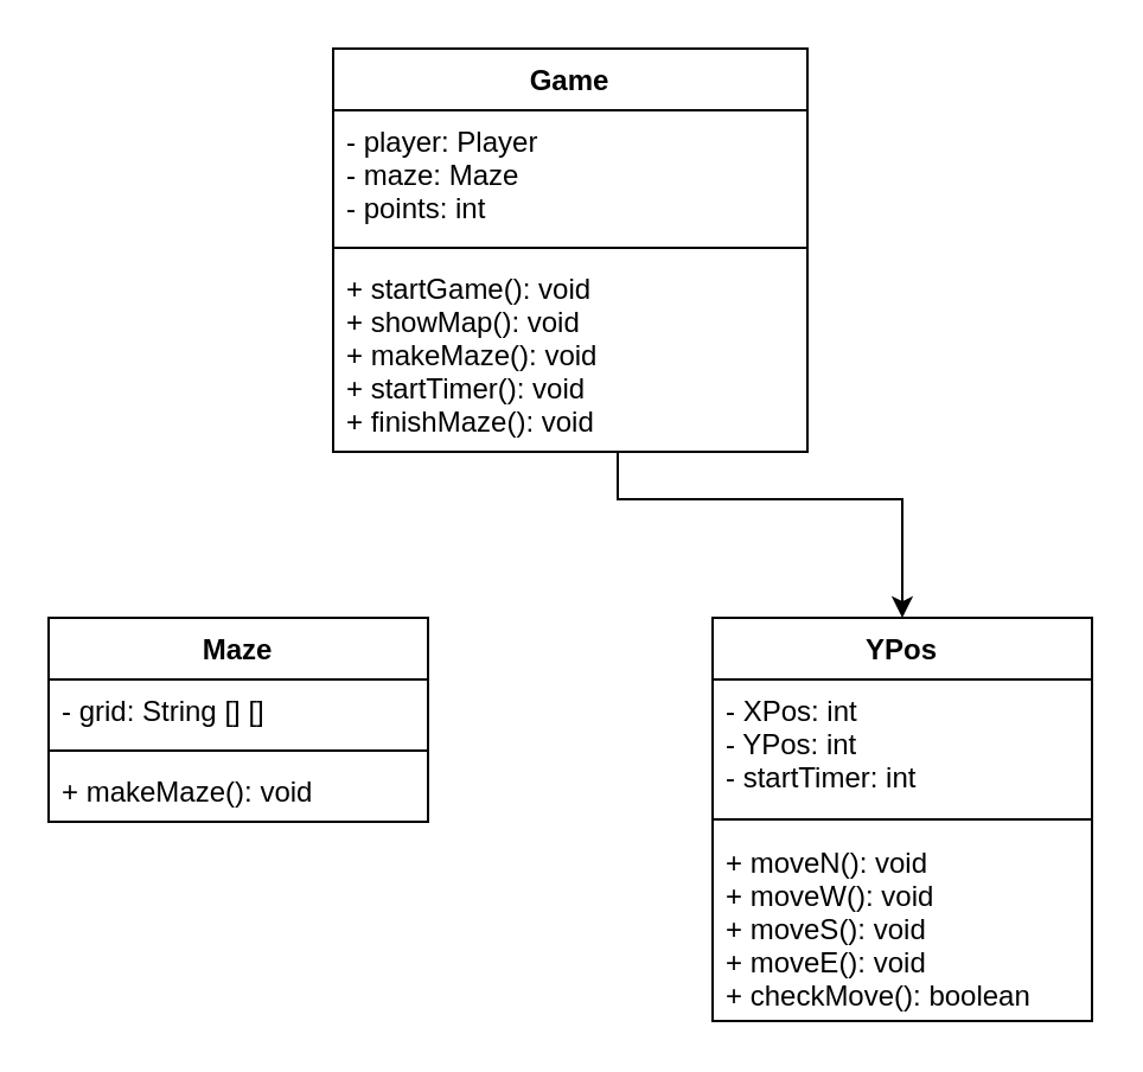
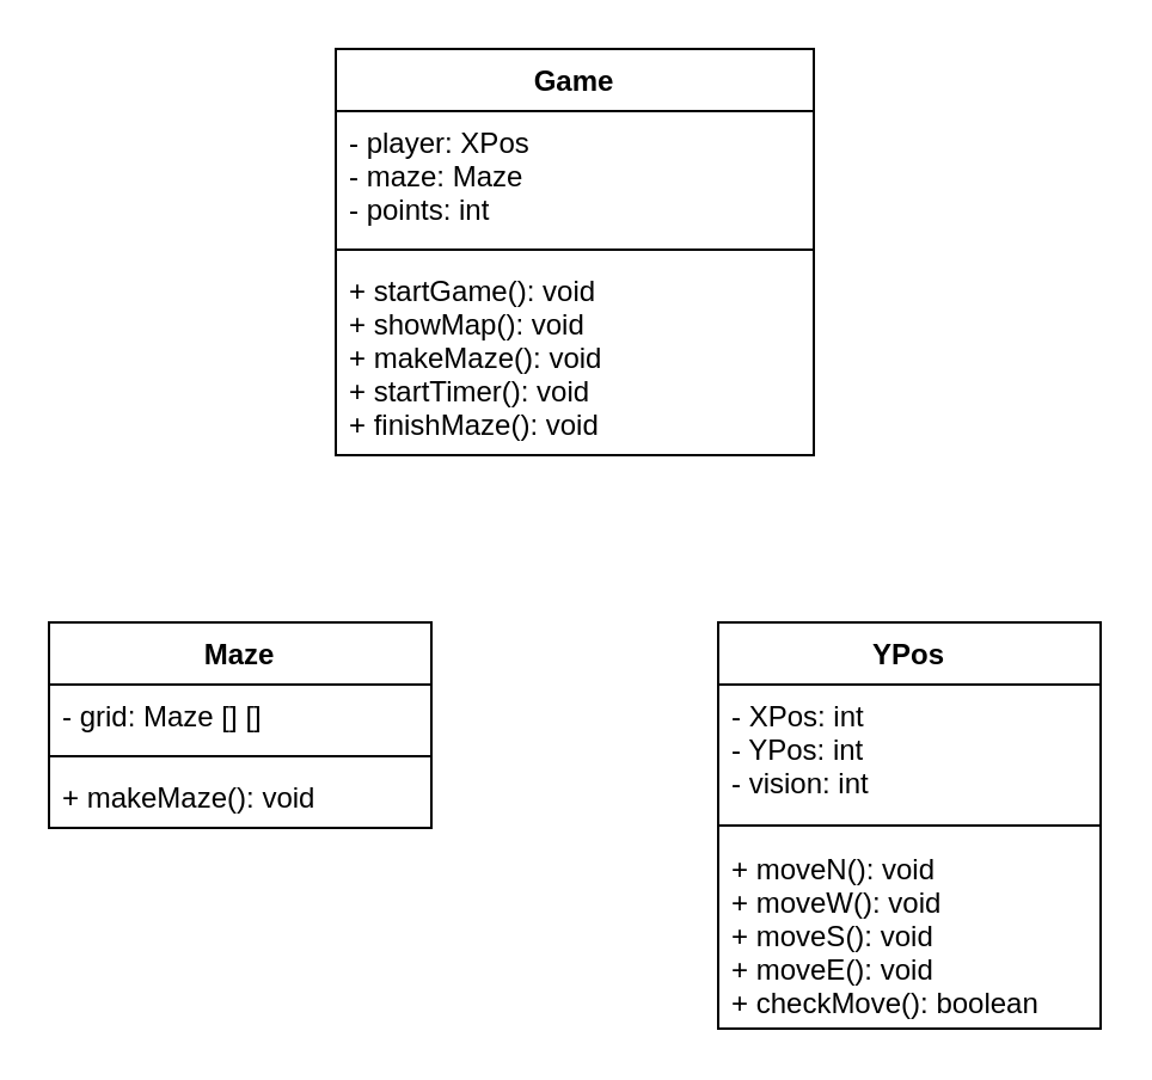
- <mxCell id="12" value="- player: Player&#10;- maze: Maze&#10;- points: int" style="text;strokeColor=none;fillColor=none;align=left;verticalAlign=top;spacingLeft=4;spacingRight=4;overflow=hidden;rotatable=0;points=[[0,0.5],[1,0.5]];portConstraint=eastwest;" parent="11" vertex="1"><mxGeometry y="26" width="200" height="54" as="geometry" /></mxCell>
+ <mxCell id="12" value="- player: XPos&#10;- maze: Maze&#10;- points: int" style="text;strokeColor=none;fillColor=none;align=left;verticalAlign=top;spacingLeft=4;spacingRight=4;overflow=hidden;rotatable=0;points=[[0,0.5],[1,0.5]];portConstraint=eastwest;" parent="11" vertex="1"><mxGeometry y="26" width="200" height="54" as="geometry" /></mxCell>
- <mxCell id="10" style="edgeStyle=orthogonalEdgeStyle;rounded=0;orthogonalLoop=1;jettySize=auto;html=1;entryX=0.5;entryY=0;entryDx=0;entryDy=0;" edge="1" parent="1" source="11" target="6"><mxGeometry relative="1" as="geometry"><Array as="points"><mxPoint x="260" y="210" /><mxPoint x="380" y="210" /></Array></mxGeometry></mxCell>
- <mxCell id="3" value="- grid: String [] []" style="text;strokeColor=none;fillColor=none;align=left;verticalAlign=top;spacingLeft=4;spacingRight=4;overflow=hidden;rotatable=0;points=[[0,0.5],[1,0.5]];portConstraint=eastwest;" parent="2" vertex="1"><mxGeometry y="26" width="160" height="26" as="geometry" /></mxCell>
+ <mxCell id="3" value="- grid: Maze [] []" style="text;strokeColor=none;fillColor=none;align=left;verticalAlign=top;spacingLeft=4;spacingRight=4;overflow=hidden;rotatable=0;points=[[0,0.5],[1,0.5]];portConstraint=eastwest;" parent="2" vertex="1"><mxGeometry y="26" width="160" height="26" as="geometry" /></mxCell>
- <mxCell id="7" value="- XPos: int&#10;- YPos: int&#10;- startTimer: int" style="text;strokeColor=none;fillColor=none;align=left;verticalAlign=top;spacingLeft=4;spacingRight=4;overflow=hidden;rotatable=0;points=[[0,0.5],[1,0.5]];portConstraint=eastwest;" parent="6" vertex="1"><mxGeometry y="26" width="160" height="54" as="geometry" /></mxCell>
+ <mxCell id="7" value="- XPos: int&#10;- YPos: int&#10;- vision: int" style="text;strokeColor=none;fillColor=none;align=left;verticalAlign=top;spacingLeft=4;spacingRight=4;overflow=hidden;rotatable=0;points=[[0,0.5],[1,0.5]];portConstraint=eastwest;" parent="6" vertex="1"><mxGeometry y="26" width="160" height="54" as="geometry" /></mxCell>
